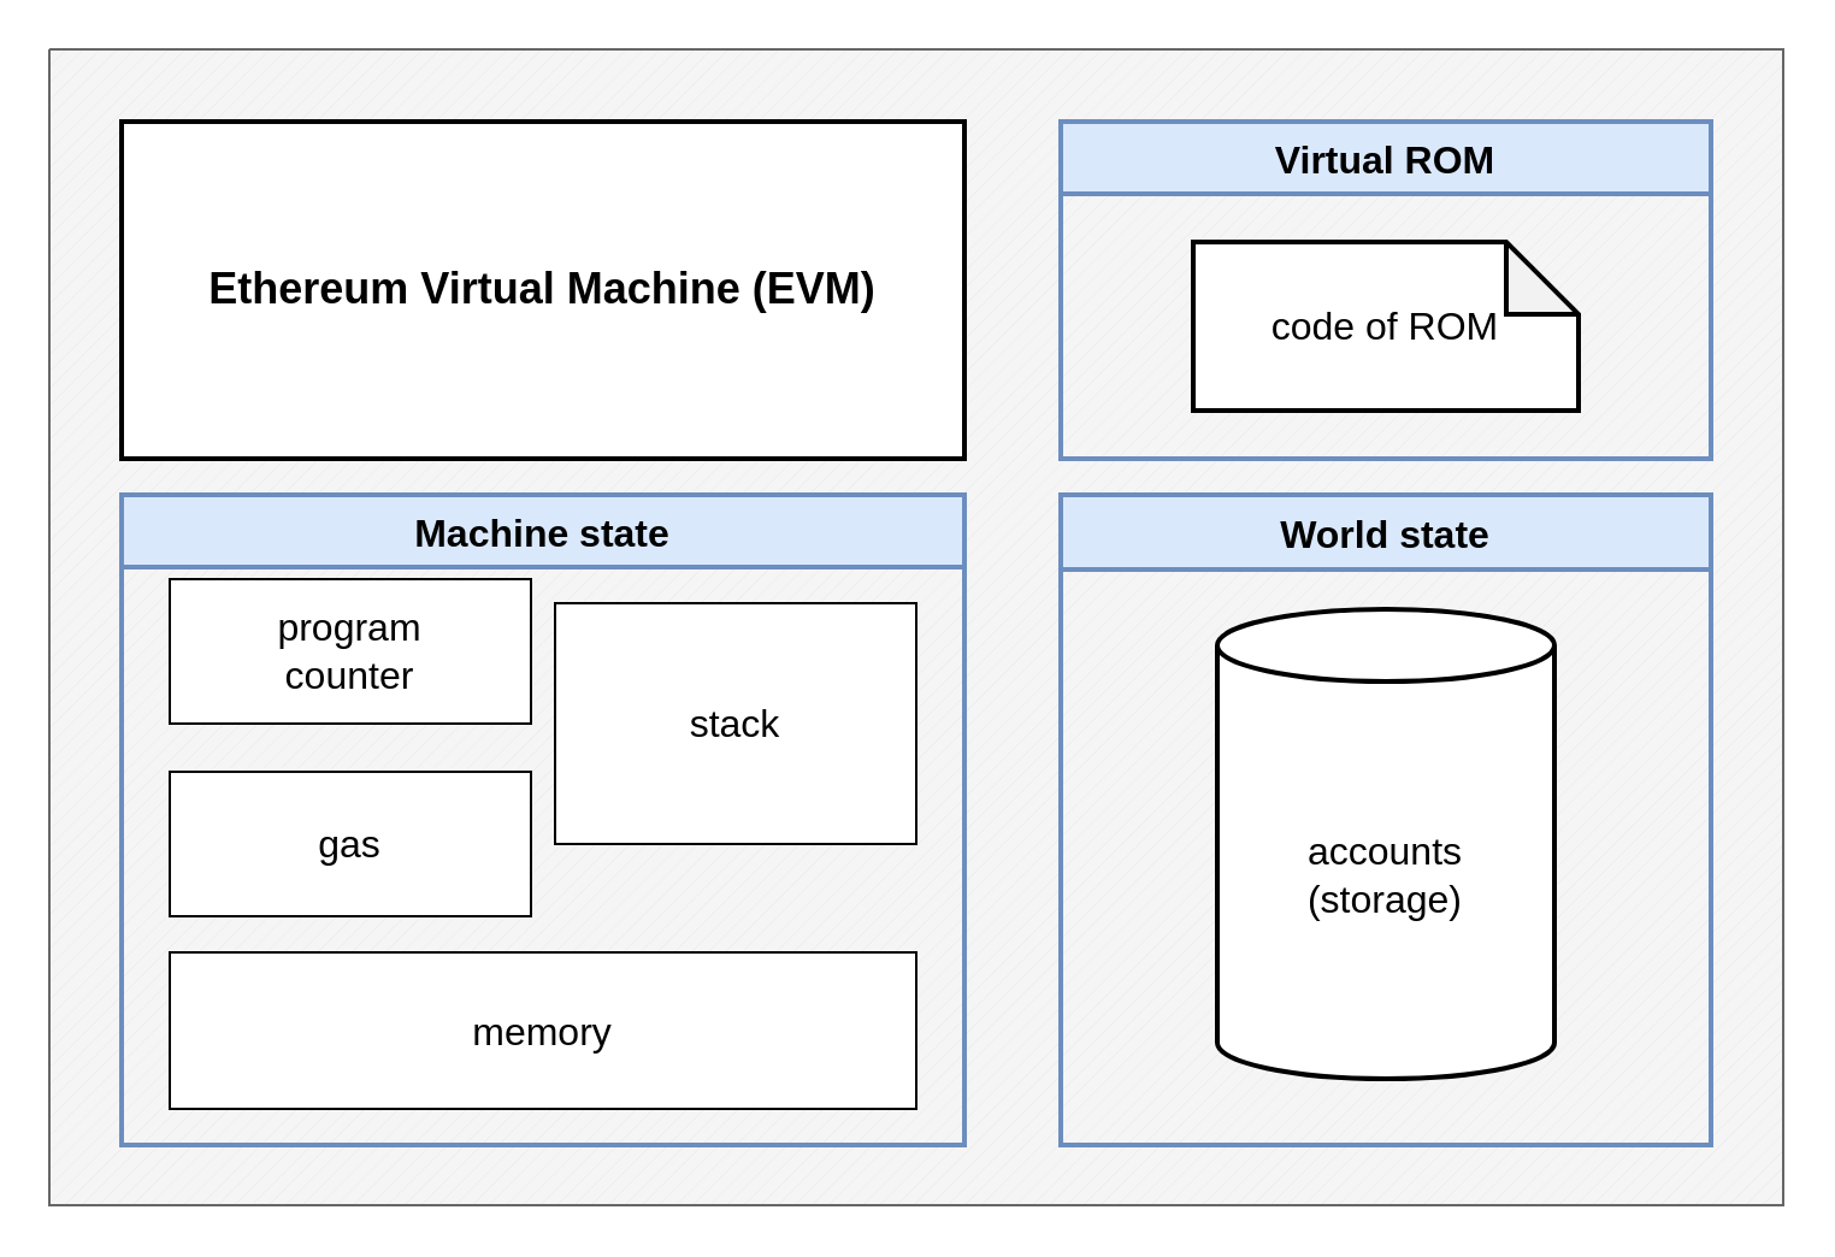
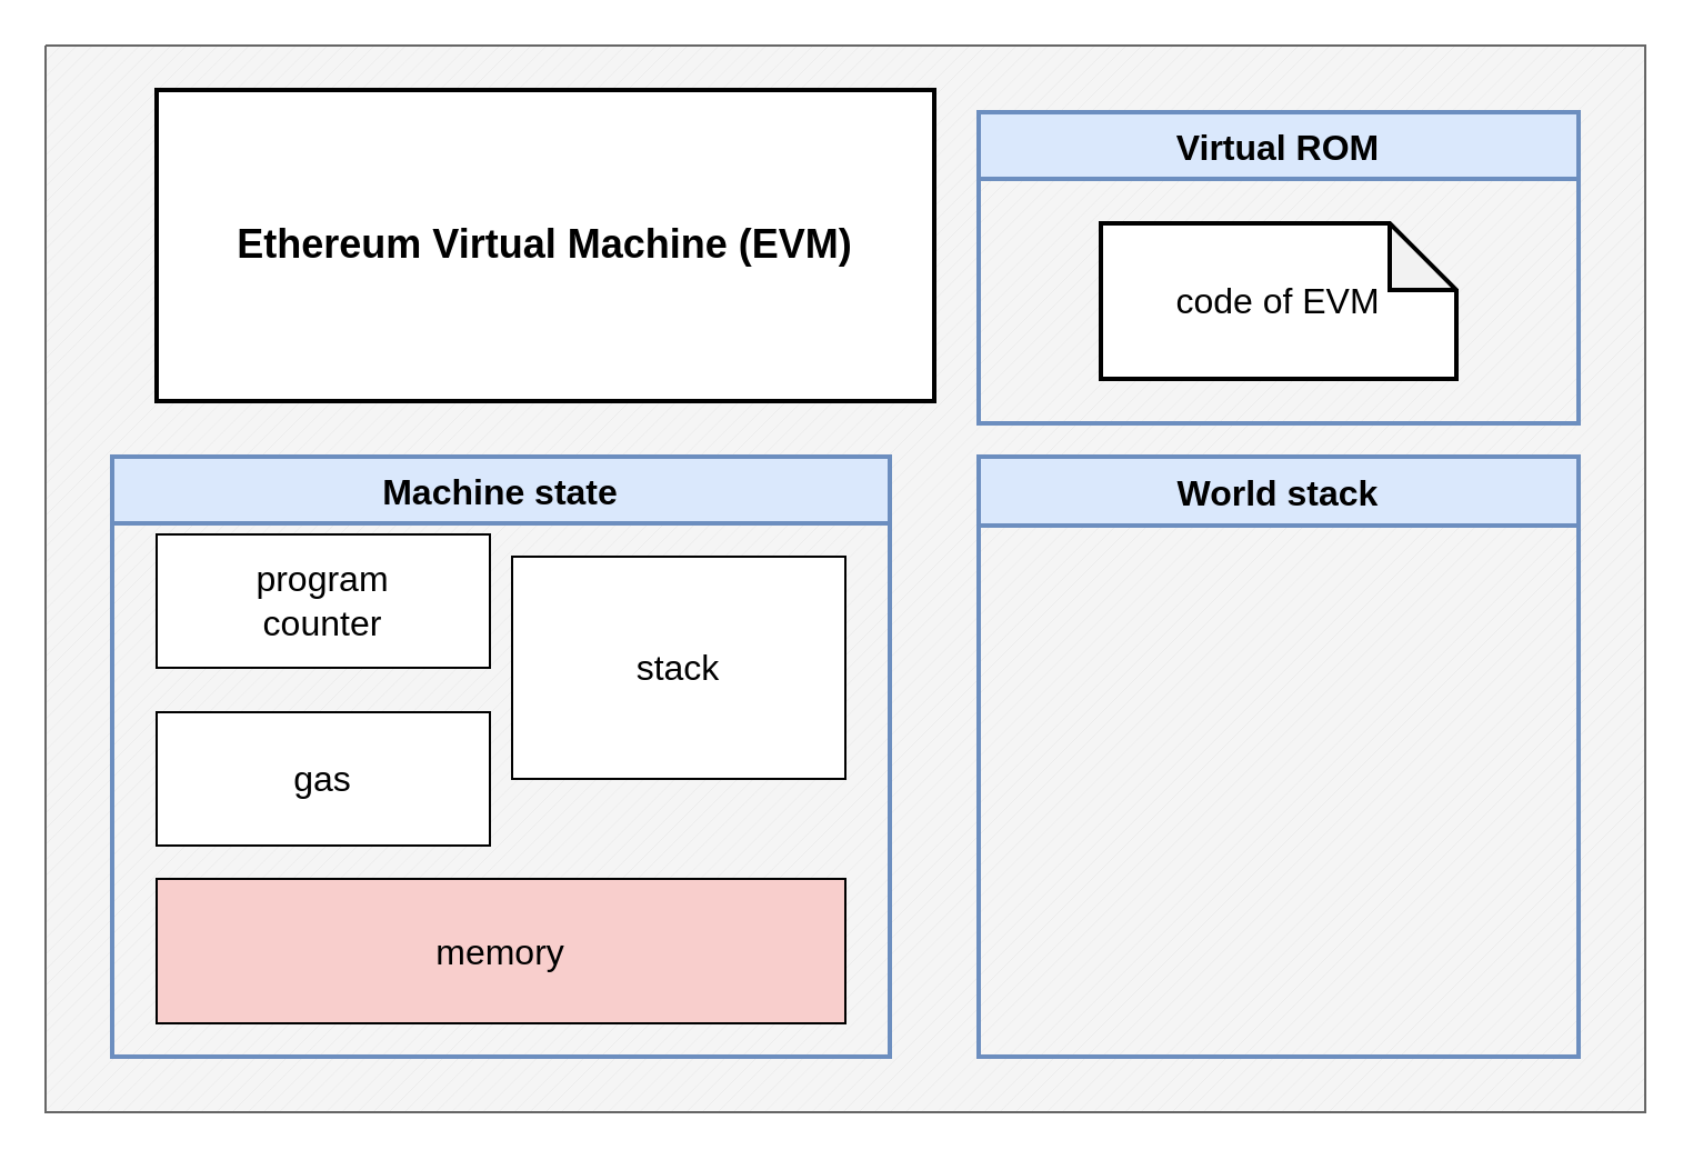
- <mxCell id="12" value="Ethereum Virtual Machine (EVM)" style="rounded=0;whiteSpace=wrap;html=1;fontSize=18;strokeWidth=2;fillColor=#FFFFFF;fontStyle=1" vertex="1" parent="1"><mxGeometry x="50" y="50" width="350" height="140" as="geometry" /></mxCell>
+ <mxCell id="12" value="Ethereum Virtual Machine (EVM)" style="rounded=0;whiteSpace=wrap;html=1;fontSize=18;strokeWidth=2;fillColor=#FFFFFF;fontStyle=1" vertex="1" parent="1"><mxGeometry x="70" y="40" width="350" height="140" as="geometry" /></mxCell>
- <mxCell id="11" value="code of ROM" style="shape=note;whiteSpace=wrap;html=1;backgroundOutline=1;darkOpacity=0.05;rounded=0;fontSize=16;strokeWidth=2;fillColor=#FFFFFF;" vertex="1" parent="10"><mxGeometry x="55" y="50" width="160" height="70" as="geometry" /></mxCell>
+ <mxCell id="11" value="code of EVM" style="shape=note;whiteSpace=wrap;html=1;backgroundOutline=1;darkOpacity=0.05;rounded=0;fontSize=16;strokeWidth=2;fillColor=#FFFFFF;" vertex="1" parent="10"><mxGeometry x="55" y="50" width="160" height="70" as="geometry" /></mxCell>
- <mxCell id="8" value="World state" style="swimlane;rounded=0;fontSize=16;strokeWidth=2;fillColor=#dae8fc;startSize=31;strokeColor=#6c8ebf;" vertex="1" parent="1"><mxGeometry x="440" y="205" width="270" height="270" as="geometry" /></mxCell>
+ <mxCell id="8" value="World stack" style="swimlane;rounded=0;fontSize=16;strokeWidth=2;fillColor=#dae8fc;startSize=31;strokeColor=#6c8ebf;" vertex="1" parent="1"><mxGeometry x="440" y="205" width="270" height="270" as="geometry" /></mxCell>
- <mxCell id="9" value="accounts&lt;br&gt;(storage)" style="shape=cylinder3;whiteSpace=wrap;html=1;boundedLbl=1;backgroundOutline=1;size=15;rounded=0;fontSize=16;strokeWidth=2;fillColor=#FFFFFF;" vertex="1" parent="8"><mxGeometry x="65" y="47.5" width="140" height="195" as="geometry" /></mxCell>
- <mxCell id="5" value="memory" style="rounded=0;whiteSpace=wrap;html=1;fillColor=#FFFFFF;fontSize=16;" vertex="1" parent="3"><mxGeometry x="20" y="190" width="310" height="65" as="geometry" /></mxCell>
+ <mxCell id="5" value="memory" style="rounded=0;whiteSpace=wrap;html=1;fillColor=#f8cecc;fontSize=16;" vertex="1" parent="3"><mxGeometry x="20" y="190" width="310" height="65" as="geometry" /></mxCell>
